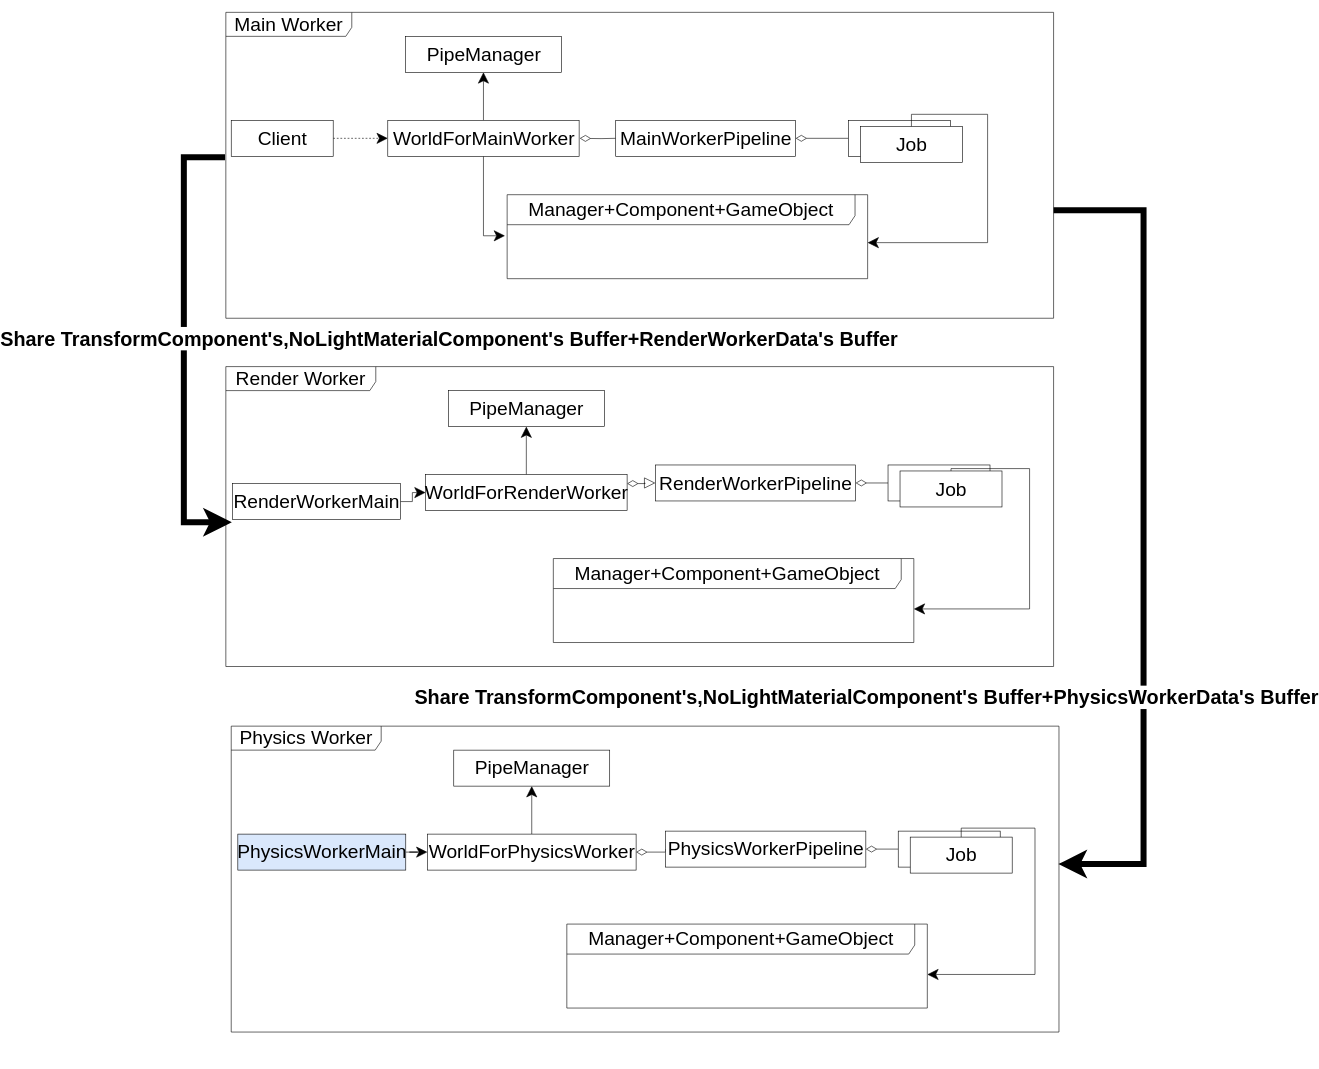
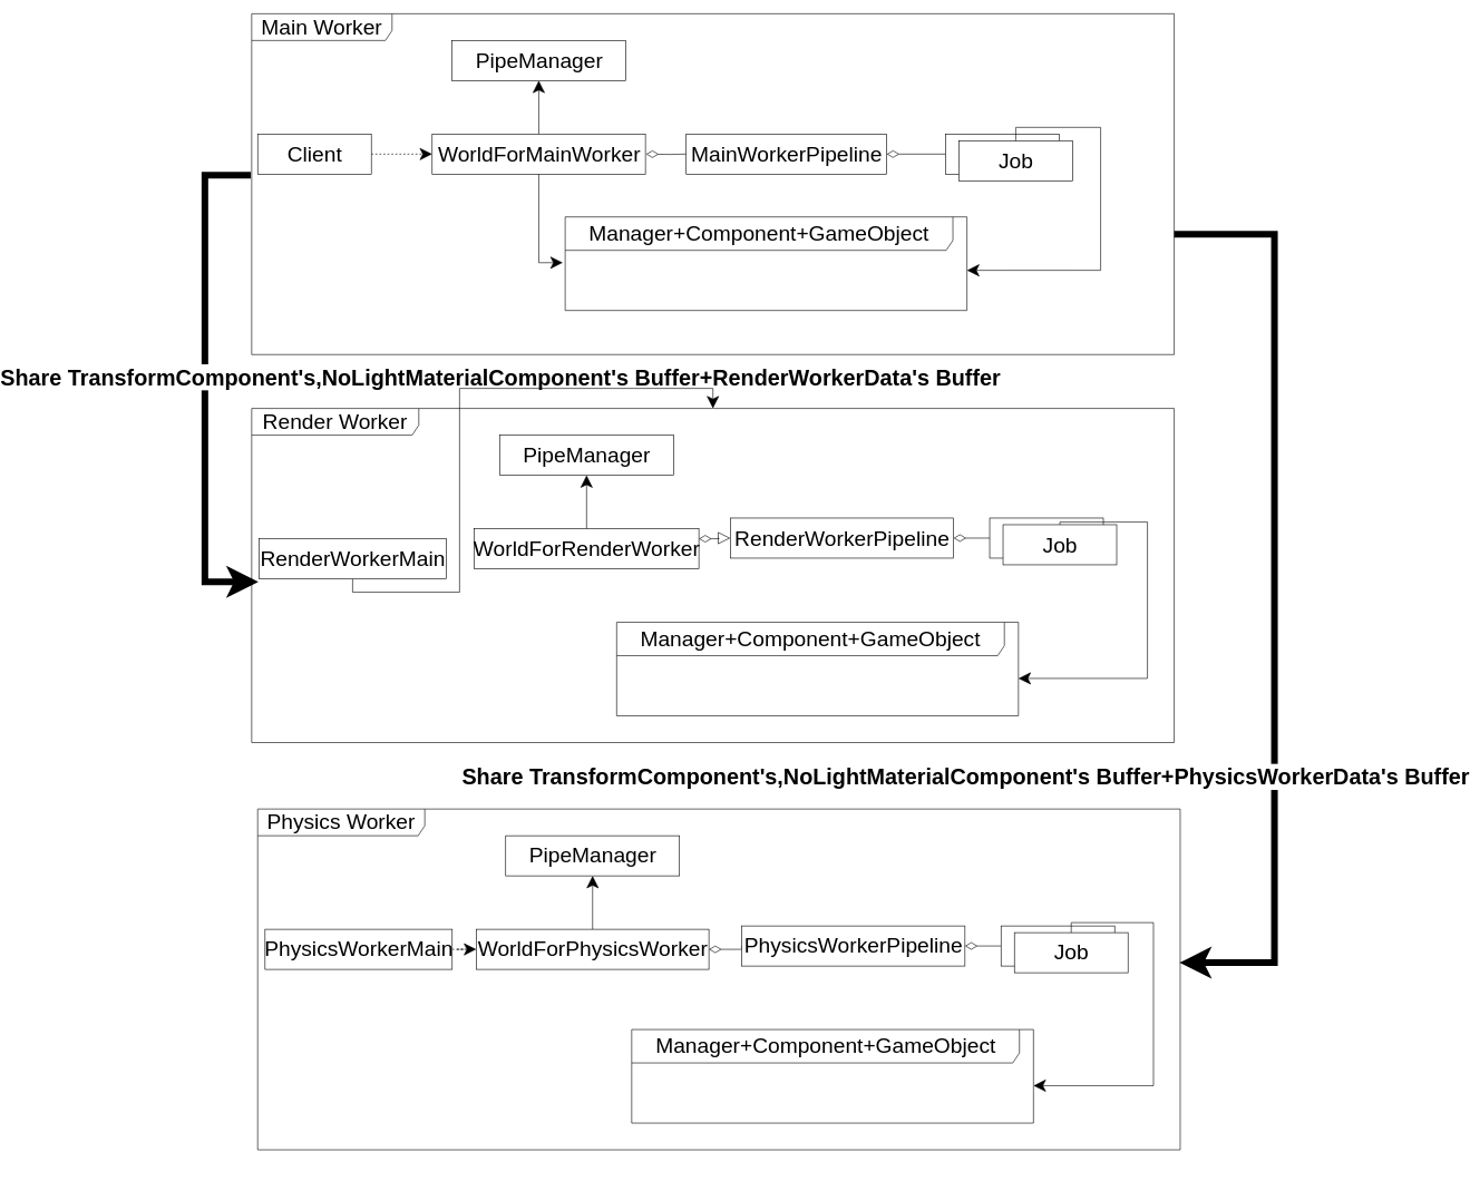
- <mxCell id="20" value="" style="edgeStyle=orthogonalEdgeStyle;rounded=0;orthogonalLoop=1;jettySize=auto;html=1;endSize=16;startSize=16;" parent="1" source="21" target="24" edge="1"><mxGeometry relative="1" as="geometry" /></mxCell>
+ <mxCell id="20" value="" style="edgeStyle=orthogonalEdgeStyle;rounded=0;orthogonalLoop=1;jettySize=auto;html=1;endSize=16;startSize=16;" parent="1" source="21" target="18" edge="1"><mxGeometry relative="1" as="geometry" /></mxCell>
- <mxCell id="37" value="PhysicsWorkerMain" style="html=1;fontSize=32;fillColor=#dae8fc;" parent="1" vertex="1"><mxGeometry x="110" y="1390" width="280" height="60" as="geometry" /></mxCell>
+ <mxCell id="37" value="PhysicsWorkerMain" style="html=1;fontSize=32;" parent="1" vertex="1"><mxGeometry x="110" y="1390" width="280" height="60" as="geometry" /></mxCell>
- <mxCell id="36" value="" style="edgeStyle=orthogonalEdgeStyle;rounded=0;orthogonalLoop=1;jettySize=auto;html=1;endSize=16;startSize=16;" parent="1" source="37" target="40" edge="1"><mxGeometry relative="1" as="geometry" /></mxCell>
+ <mxCell id="36" value="" style="edgeStyle=orthogonalEdgeStyle;rounded=0;orthogonalLoop=1;jettySize=auto;html=1;endSize=16;startSize=16;dashed=1;" parent="1" source="37" target="40" edge="1"><mxGeometry relative="1" as="geometry" /></mxCell>
